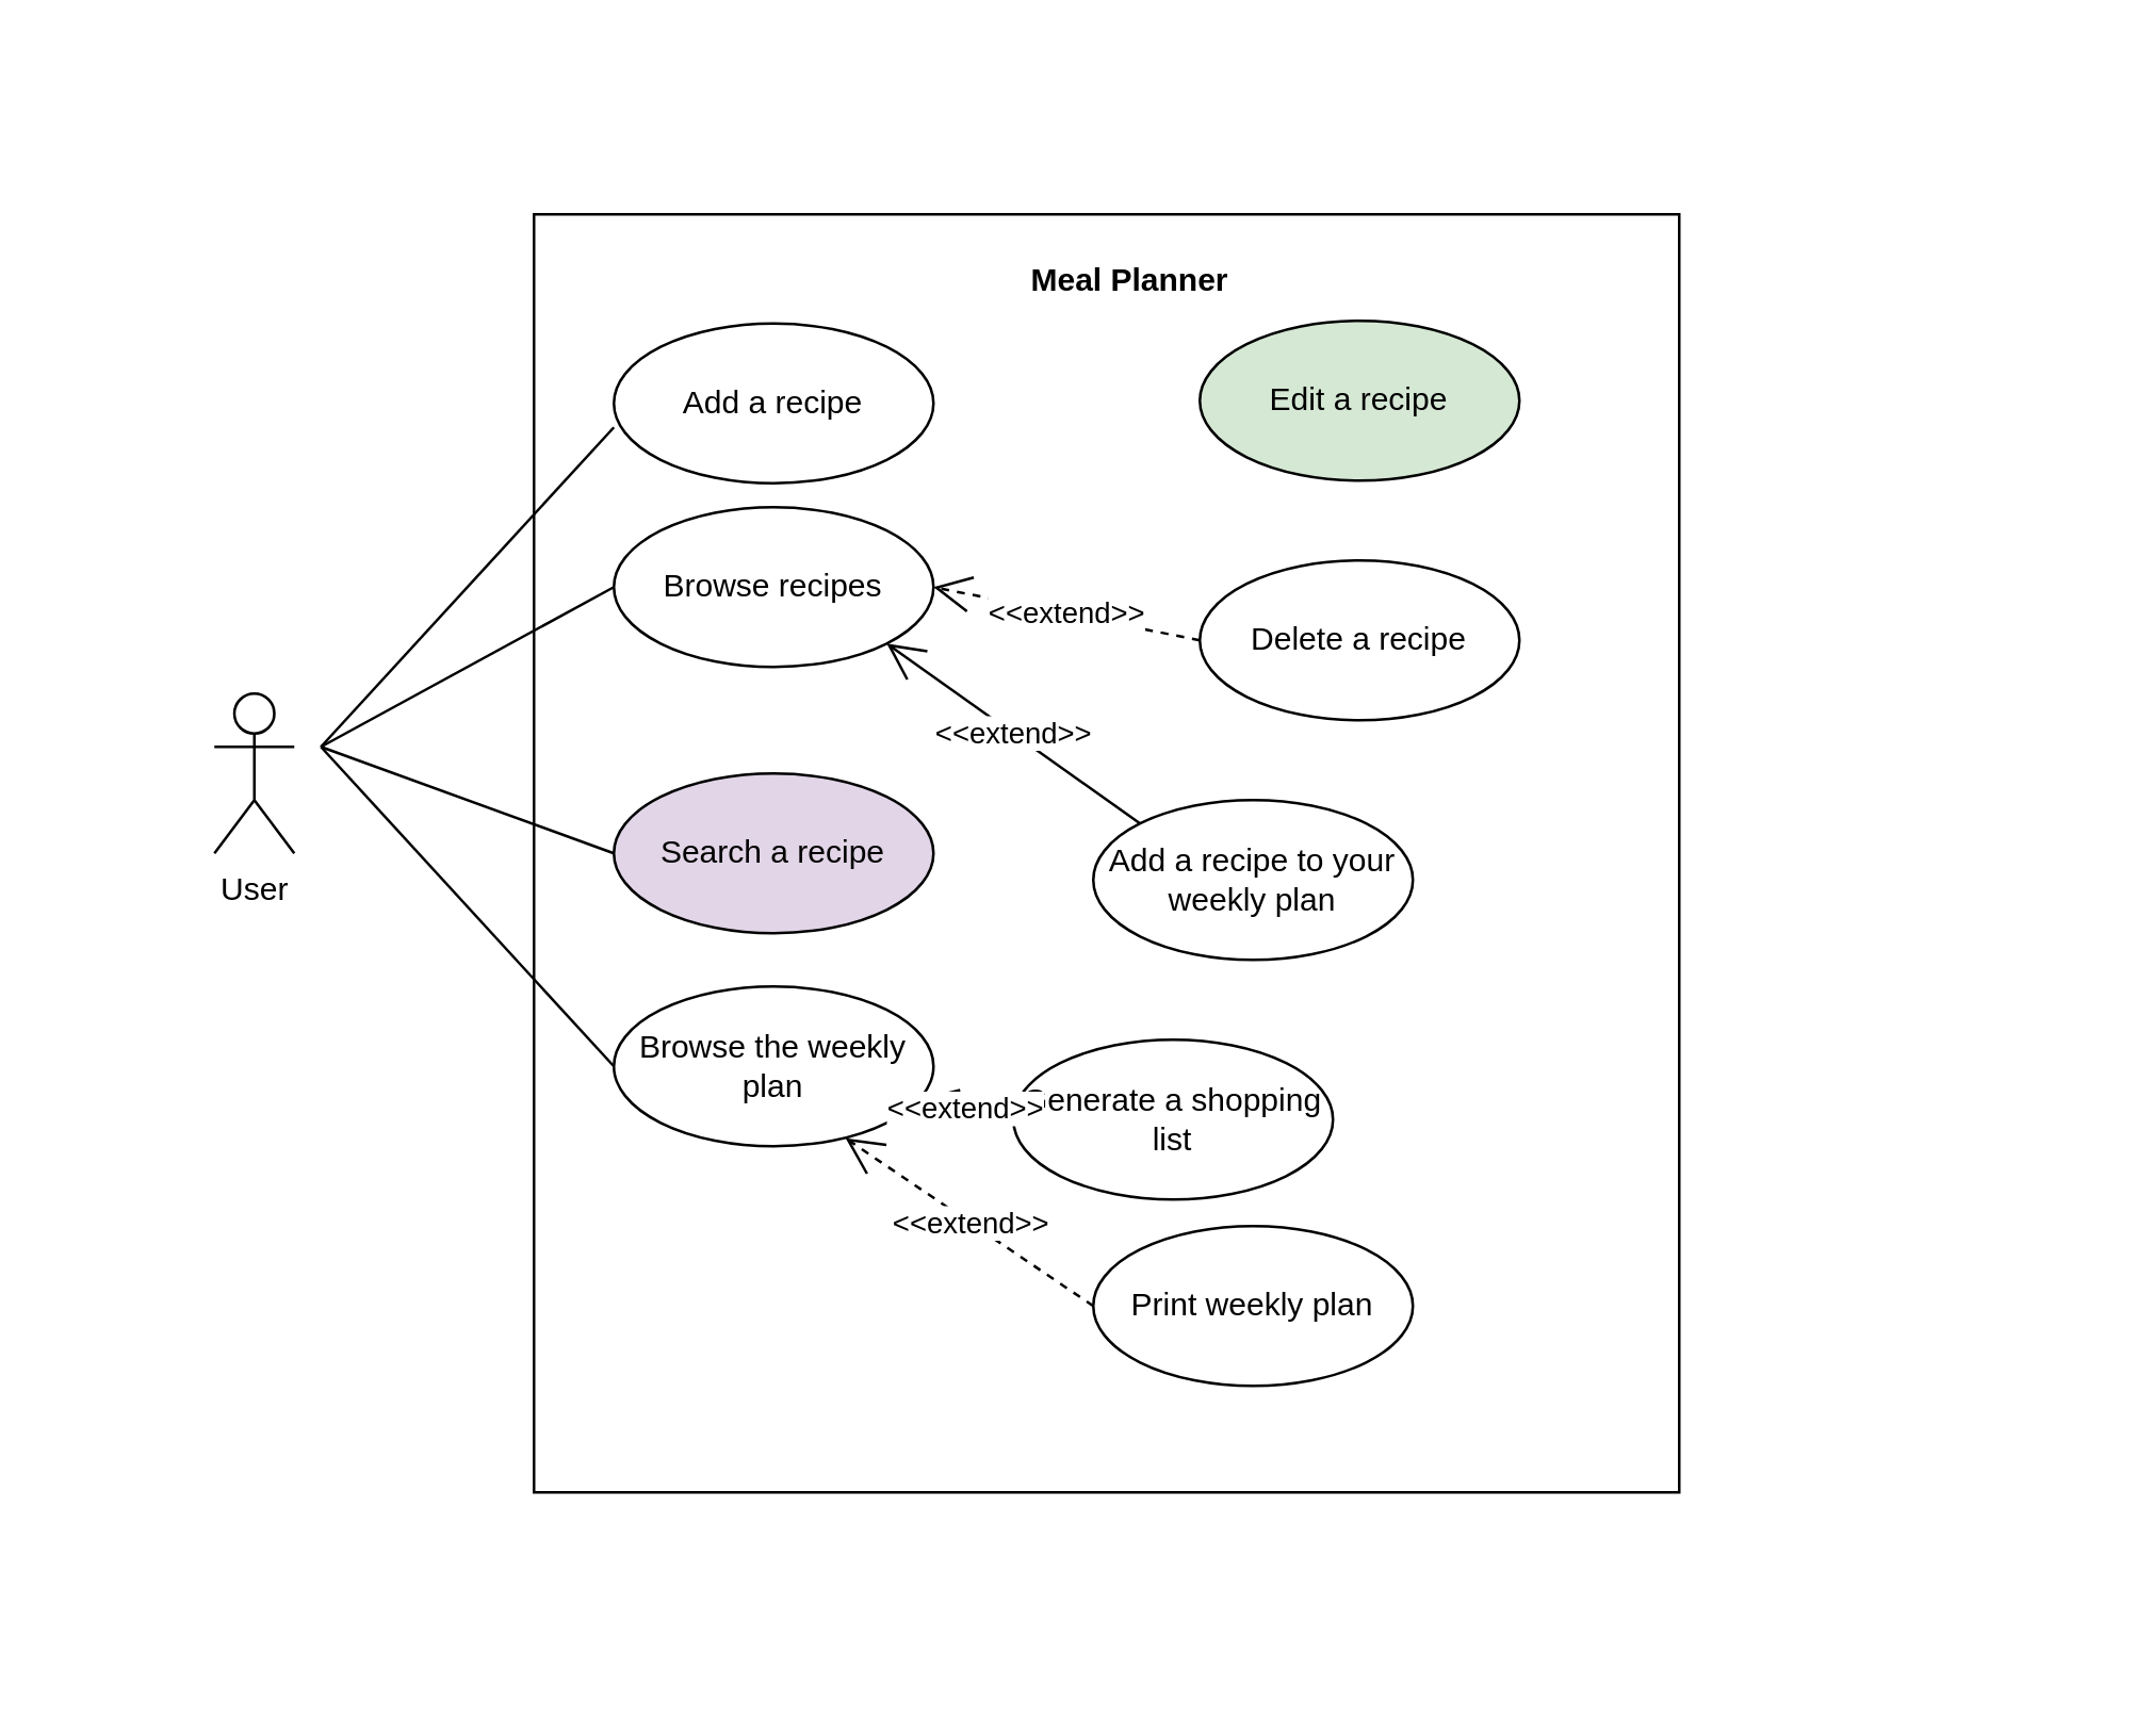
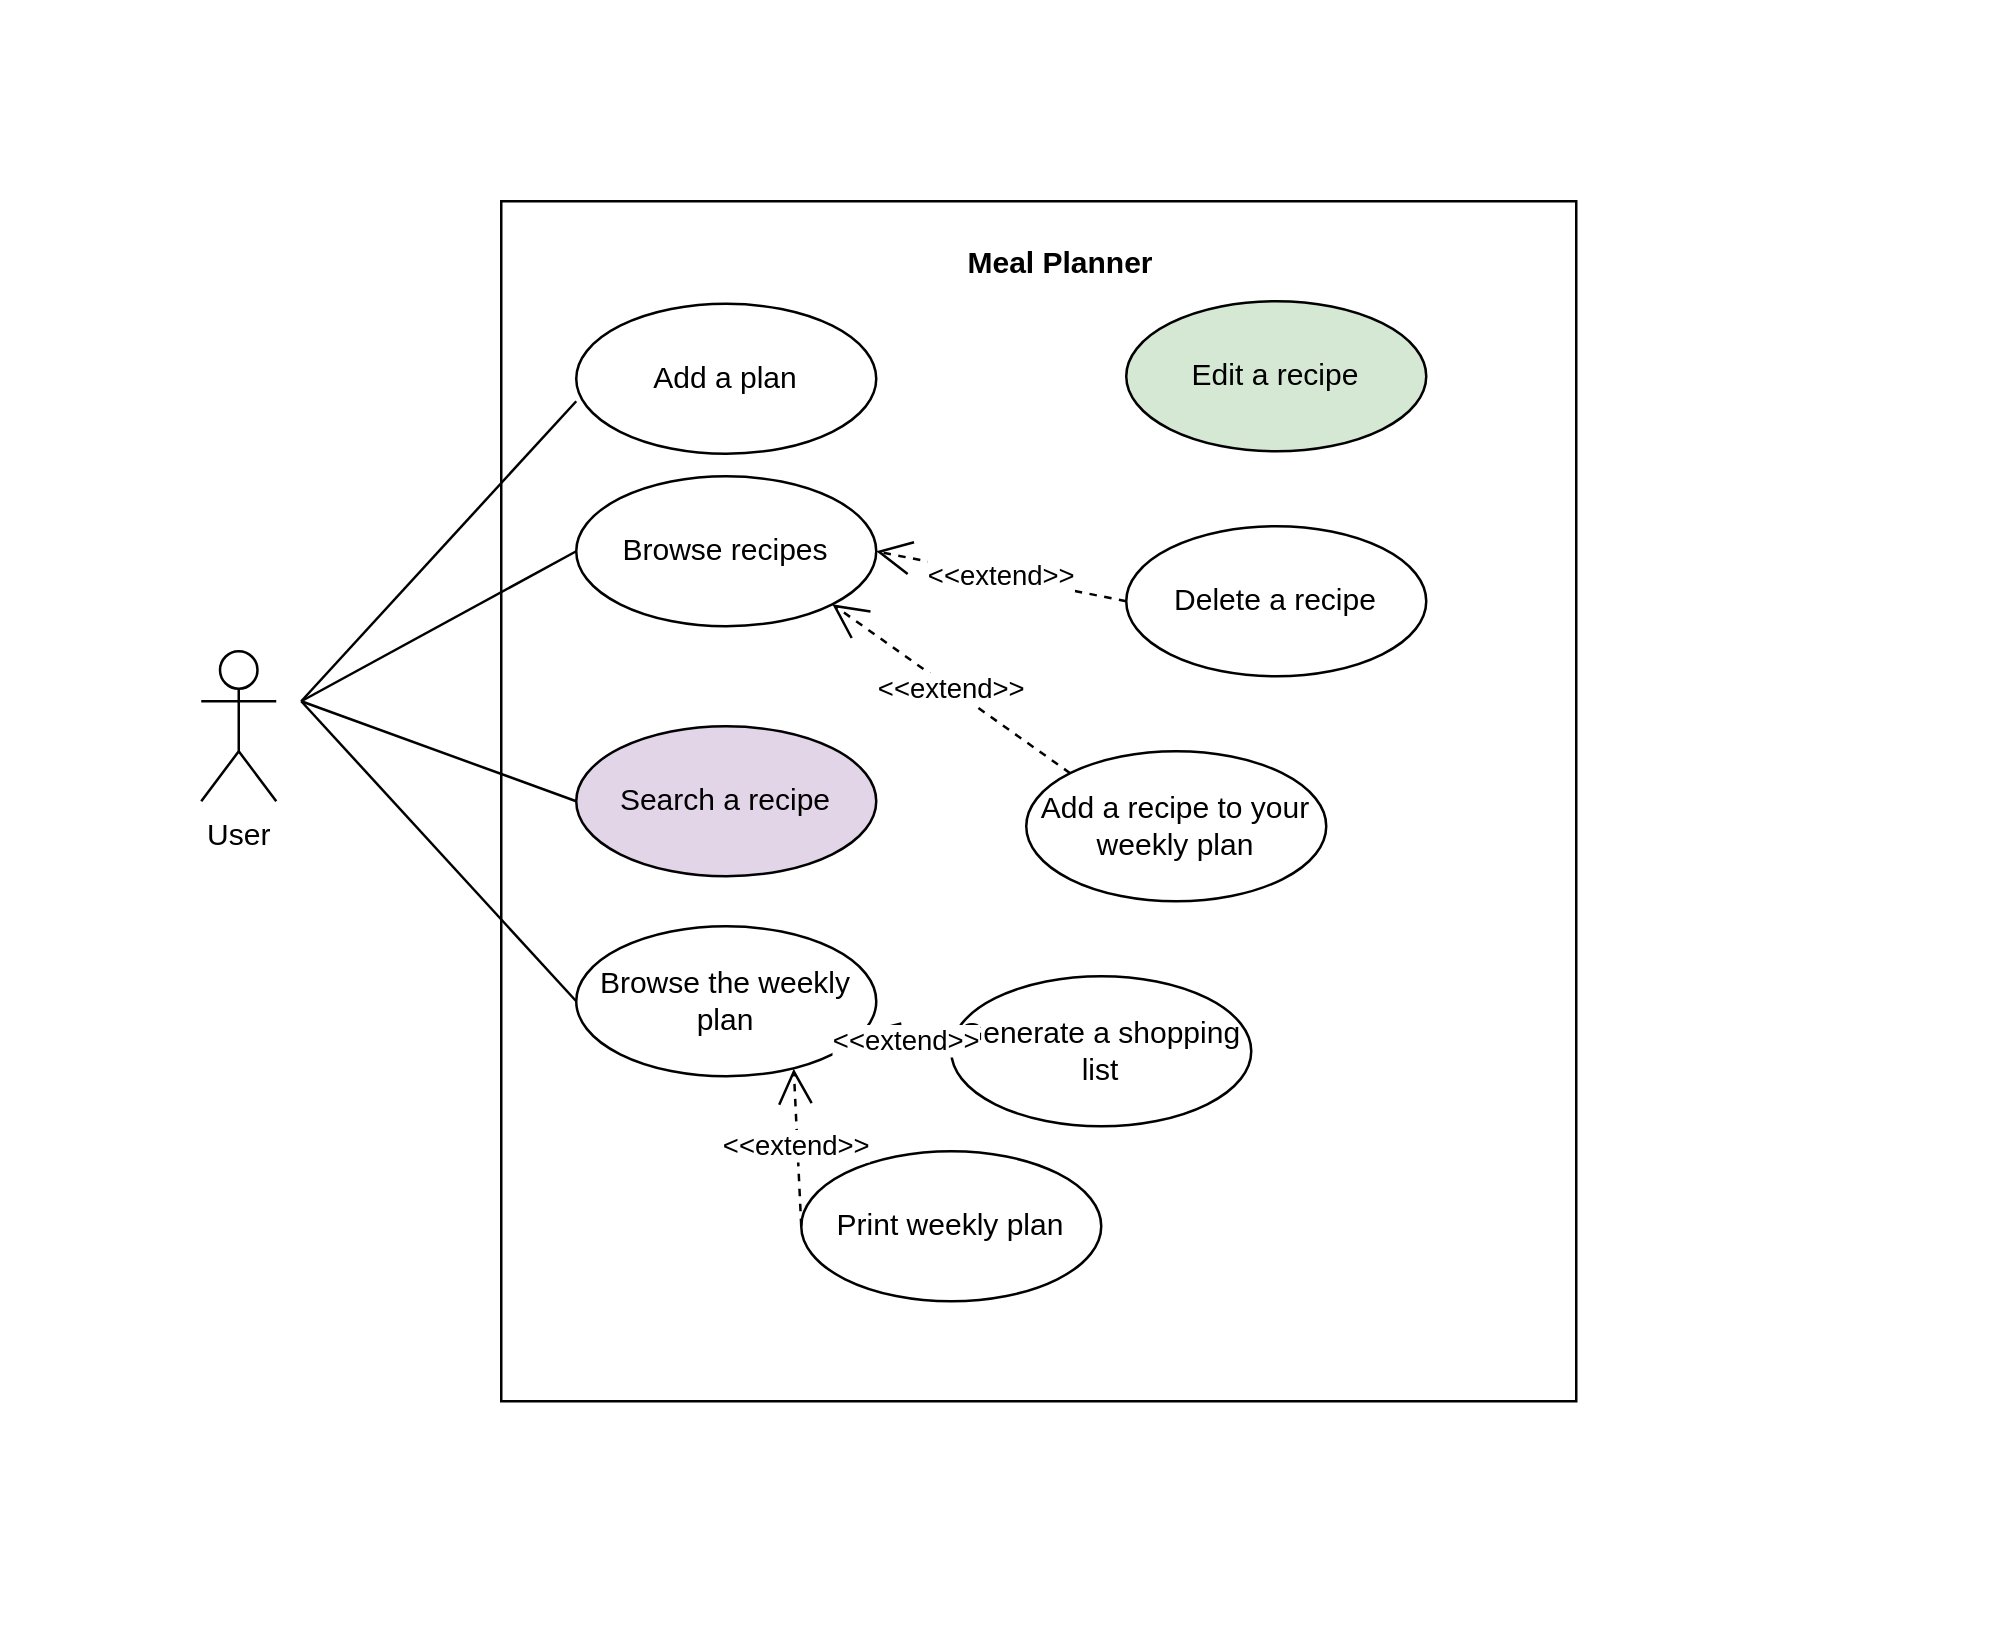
- <mxCell id="6" value="Add a recipe" style="ellipse;whiteSpace=wrap;html=1;" vertex="1" parent="1"><mxGeometry x="230" y="121" width="120" height="60" as="geometry" /></mxCell>
+ <mxCell id="6" value="Add a plan" style="ellipse;whiteSpace=wrap;html=1;" vertex="1" parent="1"><mxGeometry x="230" y="121" width="120" height="60" as="geometry" /></mxCell>
- <mxCell id="13" value="&amp;lt;&amp;lt;extend&amp;gt;&amp;gt;" style="endArrow=open;endSize=12;dashed=0;html=1;rounded=0;exitX=0;exitY=0;exitDx=0;exitDy=0;entryX=1;entryY=1;entryDx=0;entryDy=0;" edge="1" parent="1" source="12" target="7"><mxGeometry width="160" relative="1" as="geometry"><mxPoint x="430" y="260" as="sourcePoint" /><mxPoint x="330" y="240" as="targetPoint" /></mxGeometry></mxCell>
+ <mxCell id="13" value="&amp;lt;&amp;lt;extend&amp;gt;&amp;gt;" style="endArrow=open;endSize=12;dashed=1;html=1;rounded=0;exitX=0;exitY=0;exitDx=0;exitDy=0;entryX=1;entryY=1;entryDx=0;entryDy=0;" edge="1" parent="1" source="12" target="7"><mxGeometry width="160" relative="1" as="geometry"><mxPoint x="430" y="260" as="sourcePoint" /><mxPoint x="330" y="240" as="targetPoint" /></mxGeometry></mxCell>
- <mxCell id="16" value="Print weekly plan" style="ellipse;whiteSpace=wrap;html=1;" vertex="1" parent="1"><mxGeometry x="410" y="460" width="120" height="60" as="geometry" /></mxCell>
+ <mxCell id="16" value="Print weekly plan" style="ellipse;whiteSpace=wrap;html=1;" vertex="1" parent="1"><mxGeometry x="320" y="460" width="120" height="60" as="geometry" /></mxCell>
